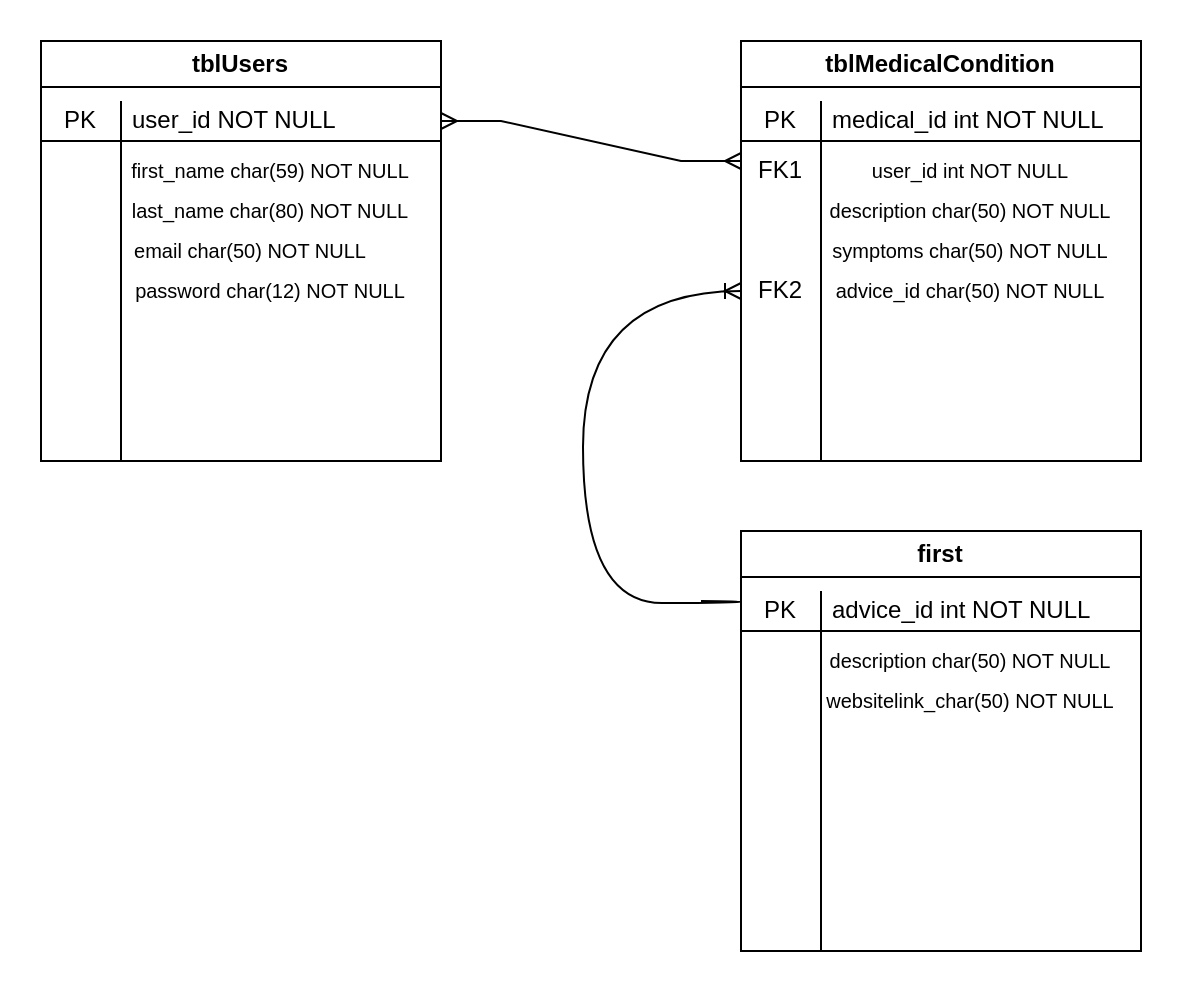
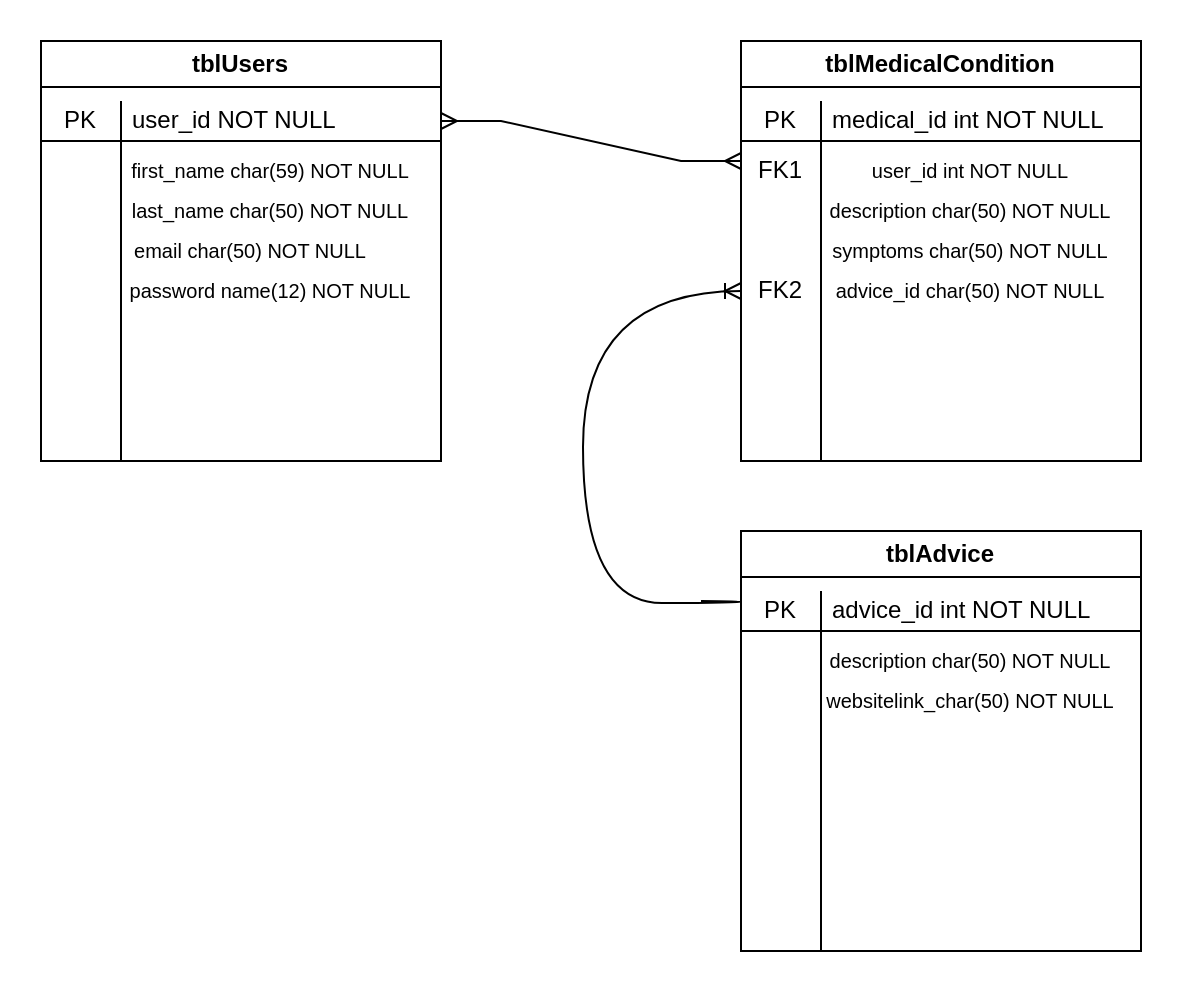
- <mxCell id="8" value="&lt;font style=&quot;font-size: 10px;&quot;&gt;last_name char(80) NOT NULL&lt;/font&gt;" style="text;html=1;align=center;verticalAlign=middle;whiteSpace=wrap;rounded=0;" vertex="1" parent="2"><mxGeometry x="30" y="70" width="170" height="30" as="geometry" /></mxCell>
+ <mxCell id="8" value="&lt;font style=&quot;font-size: 10px;&quot;&gt;last_name char(50) NOT NULL&lt;/font&gt;" style="text;html=1;align=center;verticalAlign=middle;whiteSpace=wrap;rounded=0;" vertex="1" parent="2"><mxGeometry x="30" y="70" width="170" height="30" as="geometry" /></mxCell>
- <mxCell id="10" value="&lt;font style=&quot;font-size: 10px;&quot;&gt;password char(12) NOT NULL&lt;/font&gt;" style="text;html=1;align=center;verticalAlign=middle;whiteSpace=wrap;rounded=0;" vertex="1" parent="2"><mxGeometry x="30" y="110" width="170" height="30" as="geometry" /></mxCell>
+ <mxCell id="10" value="&lt;font style=&quot;font-size: 10px;&quot;&gt;password name(12) NOT NULL&lt;/font&gt;" style="text;html=1;align=center;verticalAlign=middle;whiteSpace=wrap;rounded=0;" vertex="1" parent="2"><mxGeometry x="30" y="110" width="170" height="30" as="geometry" /></mxCell>
- <mxCell id="23" value="first" style="swimlane;whiteSpace=wrap;html=1;" vertex="1" parent="1"><mxGeometry x="370" y="265" width="200" height="210" as="geometry"><mxRectangle x="140" y="130" width="80" height="30" as="alternateBounds" /></mxGeometry></mxCell>
+ <mxCell id="23" value="tblAdvice" style="swimlane;whiteSpace=wrap;html=1;" vertex="1" parent="1"><mxGeometry x="370" y="265" width="200" height="210" as="geometry"><mxRectangle x="140" y="130" width="80" height="30" as="alternateBounds" /></mxGeometry></mxCell>
